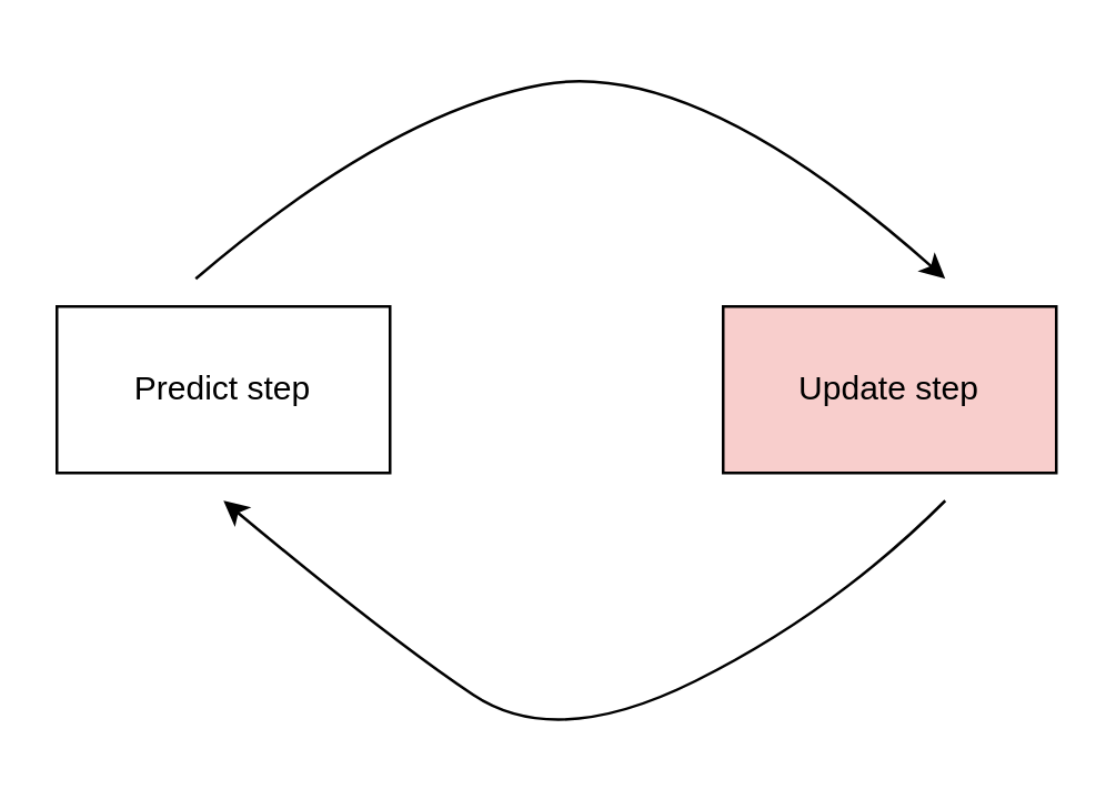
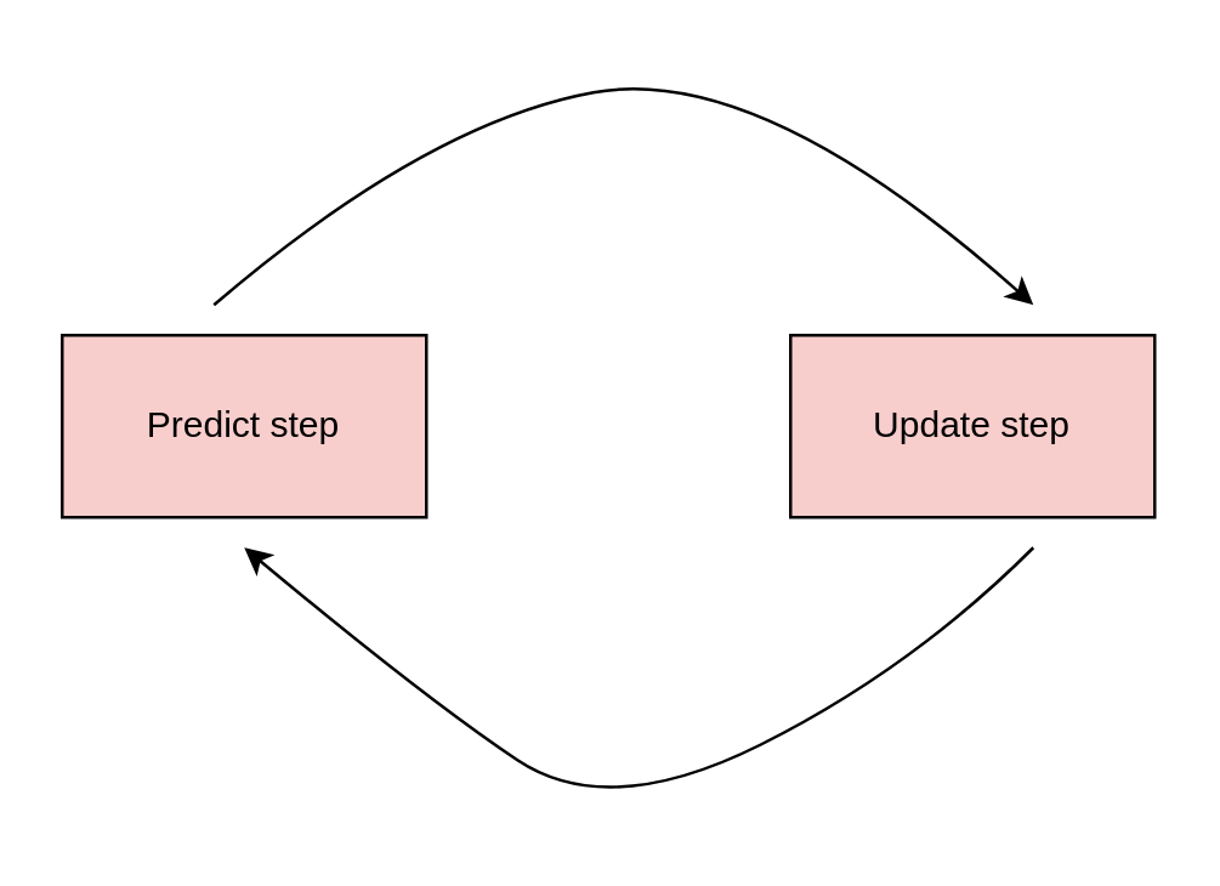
- <mxCell id="2" value="Predict step" style="rounded=0;whiteSpace=wrap;html=1;" vertex="1" parent="1"><mxGeometry x="20" y="110" width="120" height="60" as="geometry" /></mxCell>
+ <mxCell id="2" value="Predict step" style="rounded=0;whiteSpace=wrap;html=1;fillColor=#f8cecc;" vertex="1" parent="1"><mxGeometry x="20" y="110" width="120" height="60" as="geometry" /></mxCell>
